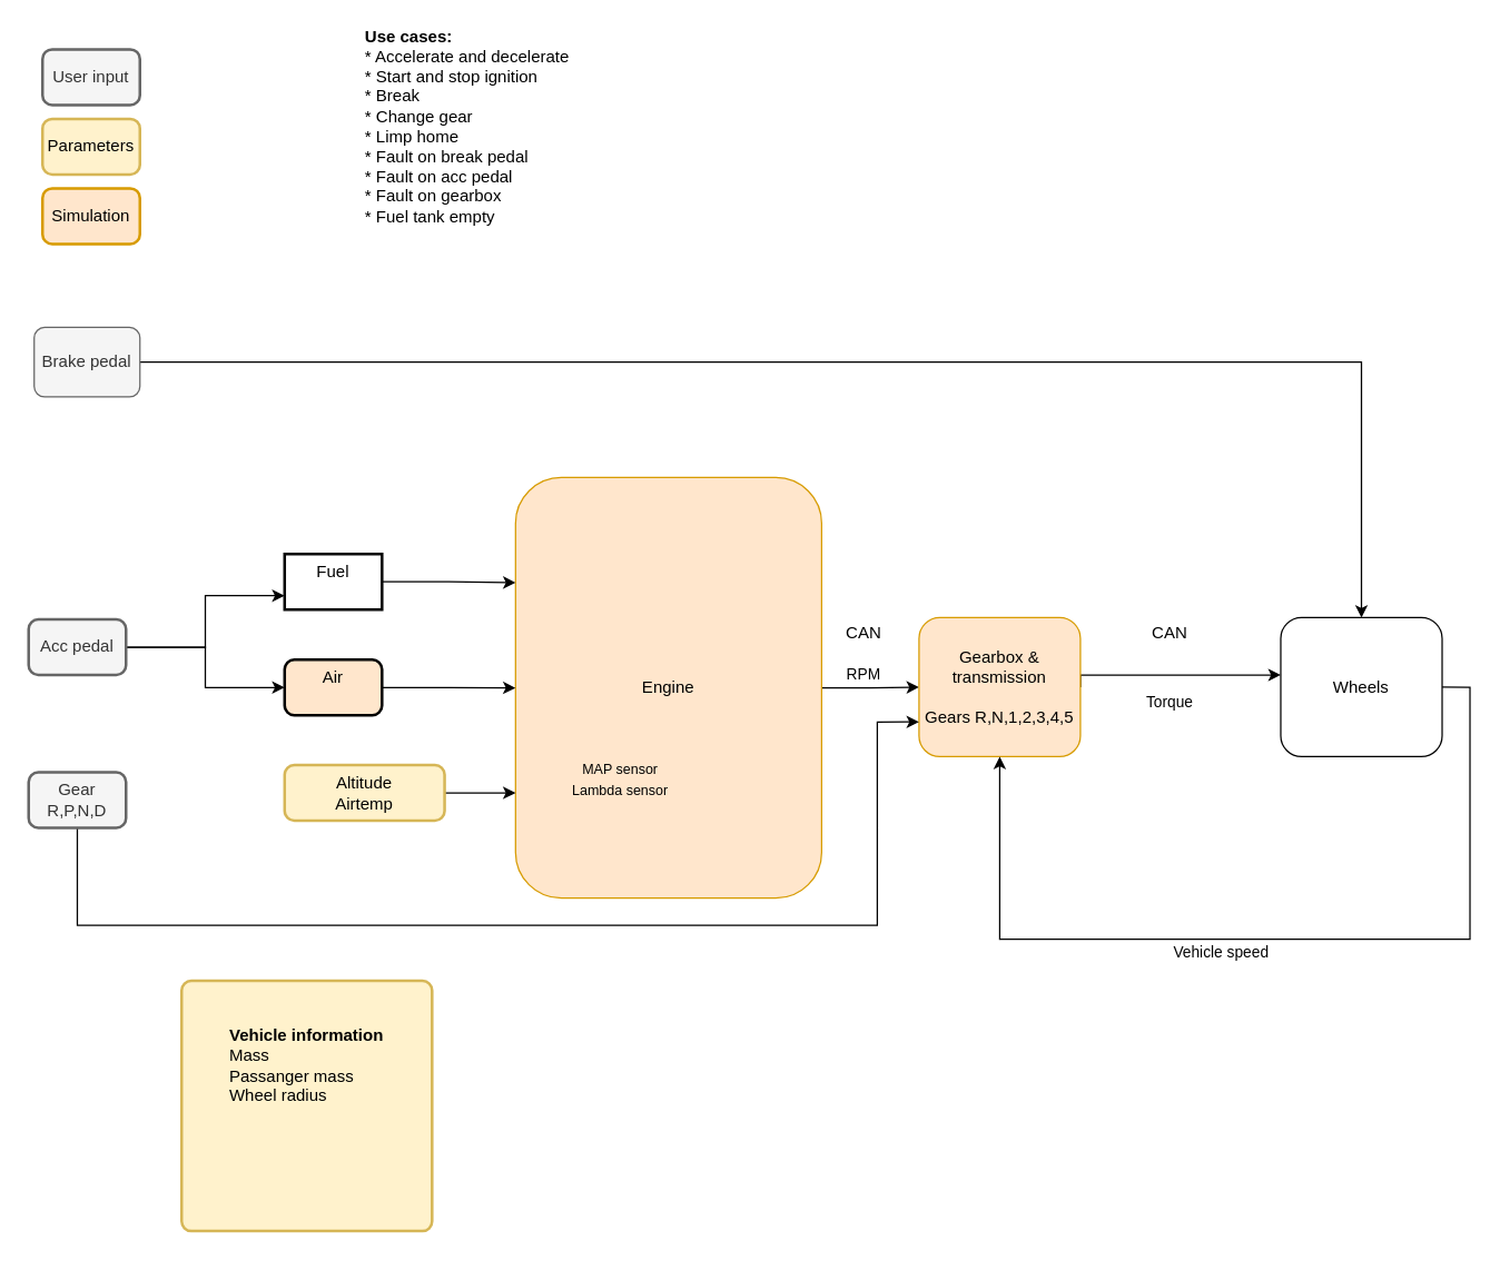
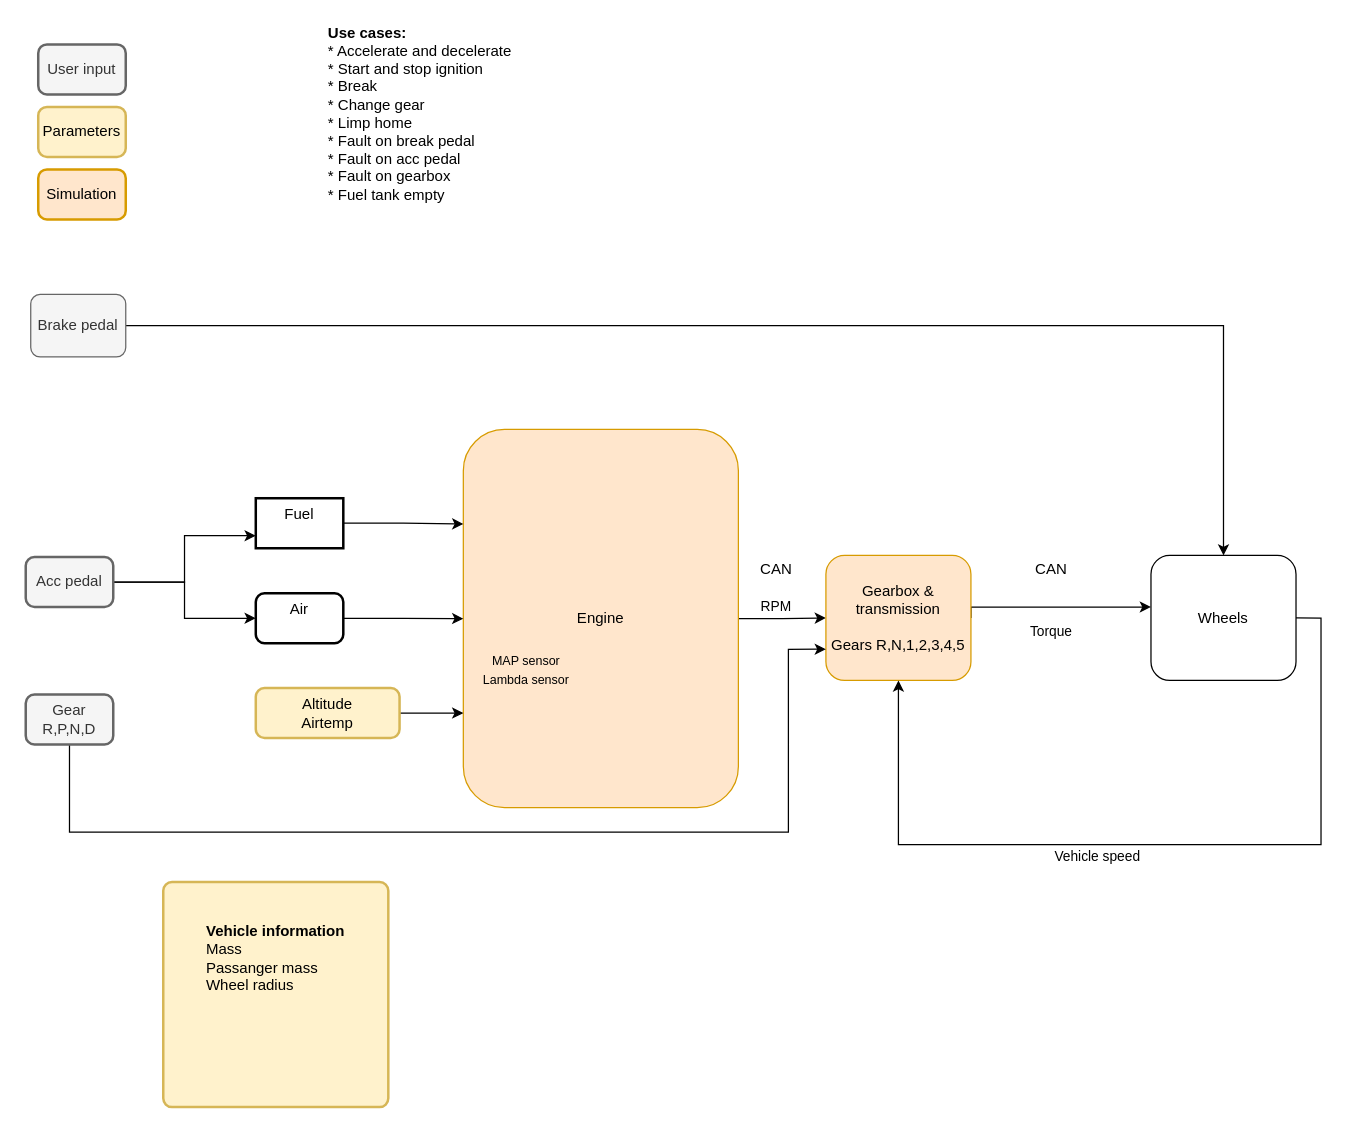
- <mxCell id="11" value="&lt;div&gt;Air&lt;/div&gt;&lt;div&gt;&lt;br&gt;&lt;/div&gt;" style="rounded=1;whiteSpace=wrap;html=1;absoluteArcSize=1;arcSize=14;strokeWidth=2;fillColor=#ffe6cc;" vertex="1" parent="1"><mxGeometry x="204" y="474" width="70" height="40" as="geometry" /></mxCell>
+ <mxCell id="11" value="&lt;div&gt;Air&lt;/div&gt;&lt;div&gt;&lt;br&gt;&lt;/div&gt;" style="rounded=1;whiteSpace=wrap;html=1;absoluteArcSize=1;arcSize=14;strokeWidth=2;" vertex="1" parent="1"><mxGeometry x="204" y="474" width="70" height="40" as="geometry" /></mxCell>
- <mxCell id="26" value="&lt;div&gt;&lt;font style=&quot;font-size: 10px&quot;&gt;MAP sensor&lt;/font&gt;&lt;/div&gt;&lt;div&gt;&lt;font style=&quot;font-size: 10px&quot;&gt;Lambda sensor&lt;br&gt;&lt;/font&gt;&lt;/div&gt;" style="text;html=1;align=center;verticalAlign=middle;resizable=0;points=[];autosize=1;" vertex="1" parent="1"><mxGeometry x="400" y="539.75" width="90" height="40" as="geometry" /></mxCell>
+ <mxCell id="26" value="&lt;div&gt;&lt;font style=&quot;font-size: 10px&quot;&gt;MAP sensor&lt;/font&gt;&lt;/div&gt;&lt;div&gt;&lt;font style=&quot;font-size: 10px&quot;&gt;Lambda sensor&lt;br&gt;&lt;/font&gt;&lt;/div&gt;" style="text;html=1;align=center;verticalAlign=middle;resizable=0;points=[];autosize=1;" vertex="1" parent="1"><mxGeometry x="375" y="514.75" width="90" height="40" as="geometry" /></mxCell>
